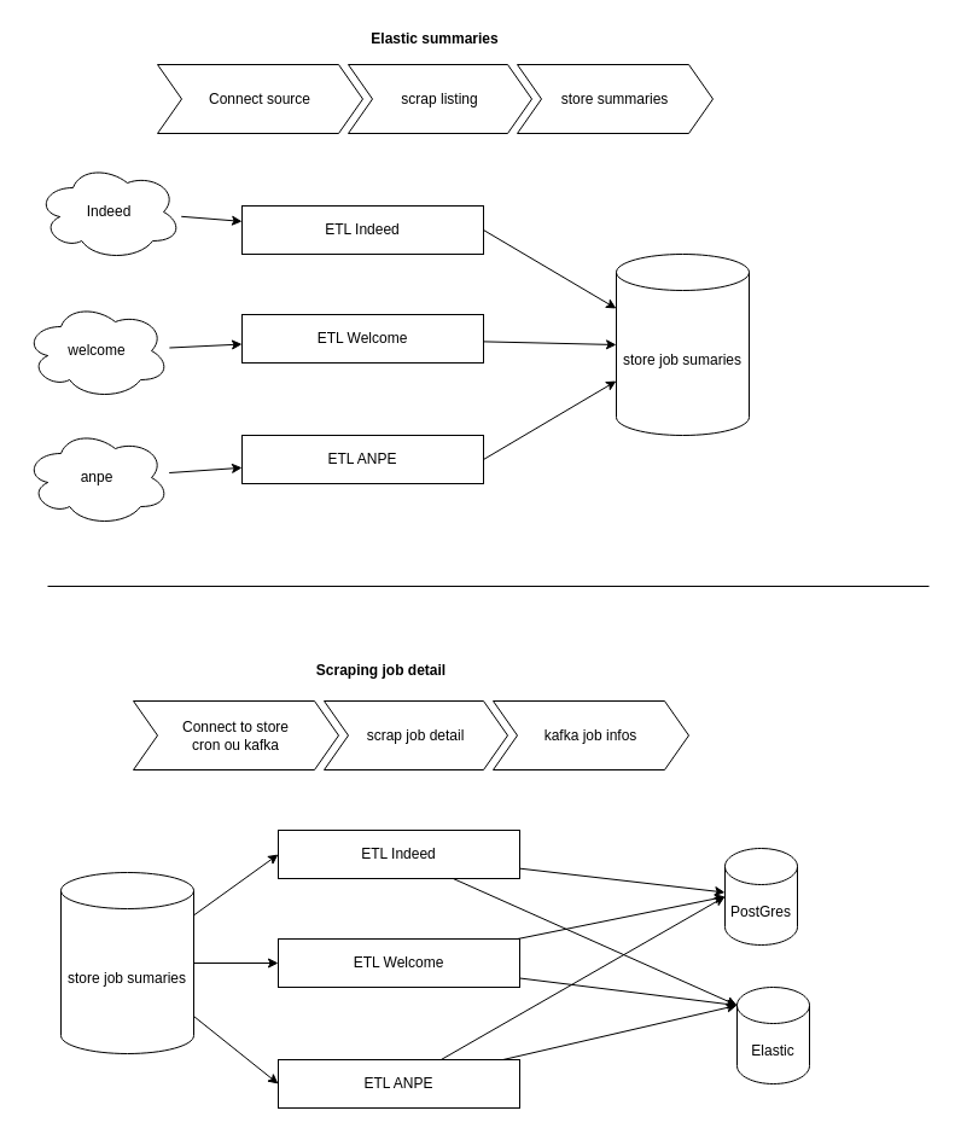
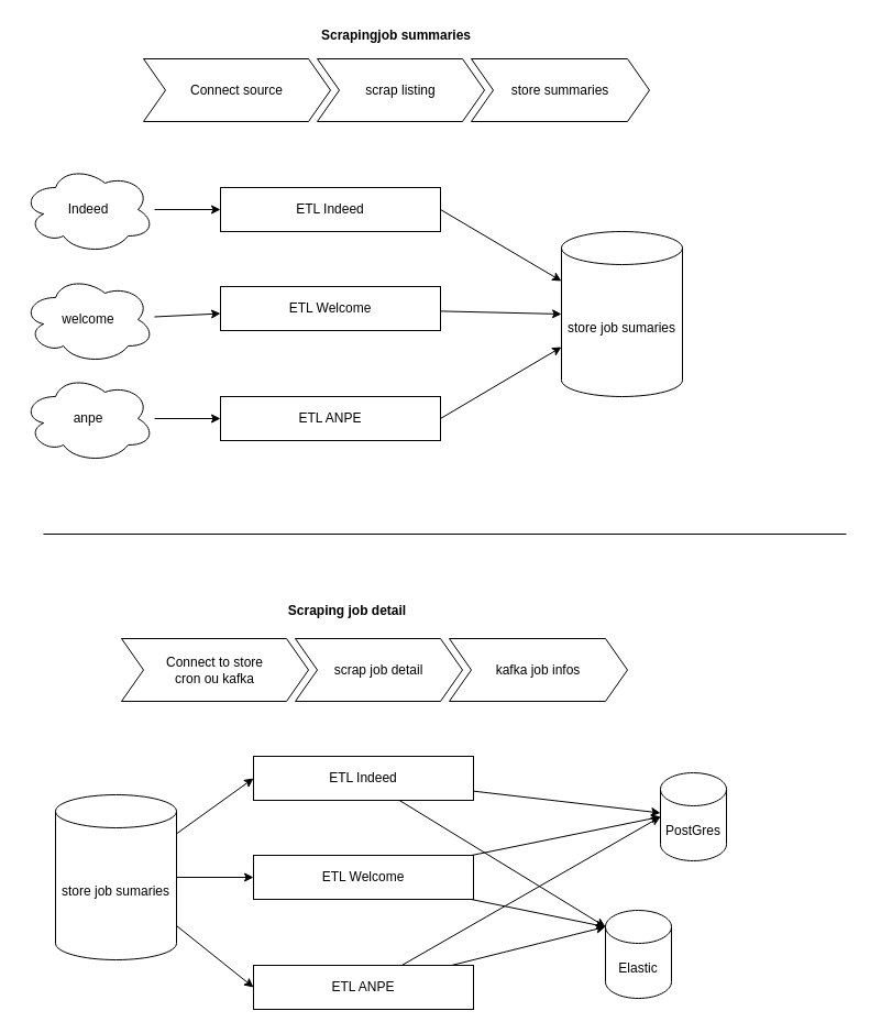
- <mxCell id="15" value="Elastic summaries" style="swimlane;childLayout=stackLayout;horizontal=1;fillColor=none;horizontalStack=1;resizeParent=1;resizeParentMax=0;resizeLast=0;collapsible=0;strokeColor=none;stackBorder=10;stackSpacing=-12;resizable=1;align=center;points=[];whiteSpace=wrap;html=1;startSize=23;" parent="1" vertex="1"><mxGeometry x="120" y="20" width="480" height="100" as="geometry" /></mxCell>
+ <mxCell id="15" value="Scrapingjob summaries" style="swimlane;childLayout=stackLayout;horizontal=1;fillColor=none;horizontalStack=1;resizeParent=1;resizeParentMax=0;resizeLast=0;collapsible=0;strokeColor=none;stackBorder=10;stackSpacing=-12;resizable=1;align=center;points=[];whiteSpace=wrap;html=1;startSize=23;" parent="1" vertex="1"><mxGeometry x="120" y="20" width="480" height="100" as="geometry" /></mxCell>
- <mxCell id="3" value="Indeed" style="ellipse;shape=cloud;whiteSpace=wrap;html=1;" parent="1" vertex="1"><mxGeometry x="30" y="135" width="120" height="80" as="geometry" /></mxCell>
+ <mxCell id="3" value="Indeed" style="ellipse;shape=cloud;whiteSpace=wrap;html=1;" parent="1" vertex="1"><mxGeometry x="20" y="150" width="120" height="80" as="geometry" /></mxCell>
- <mxCell id="7" value="anpe" style="ellipse;shape=cloud;whiteSpace=wrap;html=1;" parent="1" vertex="1"><mxGeometry x="20" y="355" width="120" height="80" as="geometry" /></mxCell>
+ <mxCell id="7" value="anpe" style="ellipse;shape=cloud;whiteSpace=wrap;html=1;" parent="1" vertex="1"><mxGeometry x="20" y="340" width="120" height="80" as="geometry" /></mxCell>
- <mxCell id="29" value="Elastic" style="shape=cylinder3;whiteSpace=wrap;html=1;boundedLbl=1;backgroundOutline=1;size=15;" parent="1" vertex="1"><mxGeometry x="610" y="817" width="60" height="80" as="geometry" /></mxCell>
+ <mxCell id="29" value="Elastic" style="shape=cylinder3;whiteSpace=wrap;html=1;boundedLbl=1;backgroundOutline=1;size=15;" parent="1" vertex="1"><mxGeometry x="550" y="827" width="60" height="80" as="geometry" /></mxCell>
